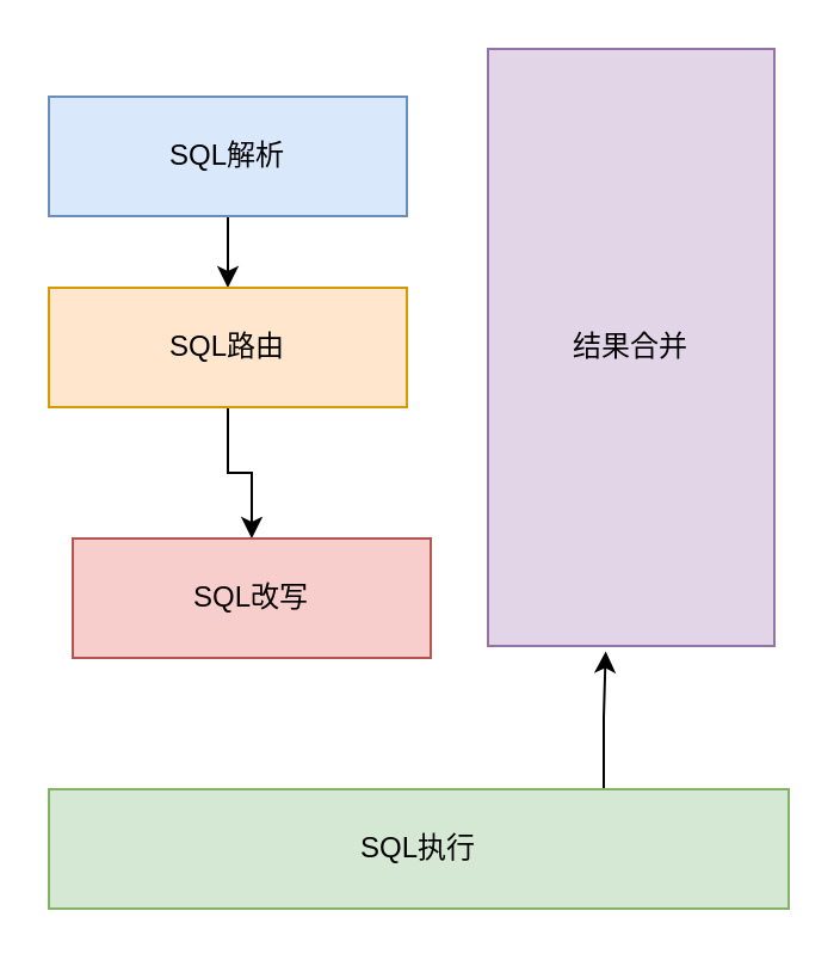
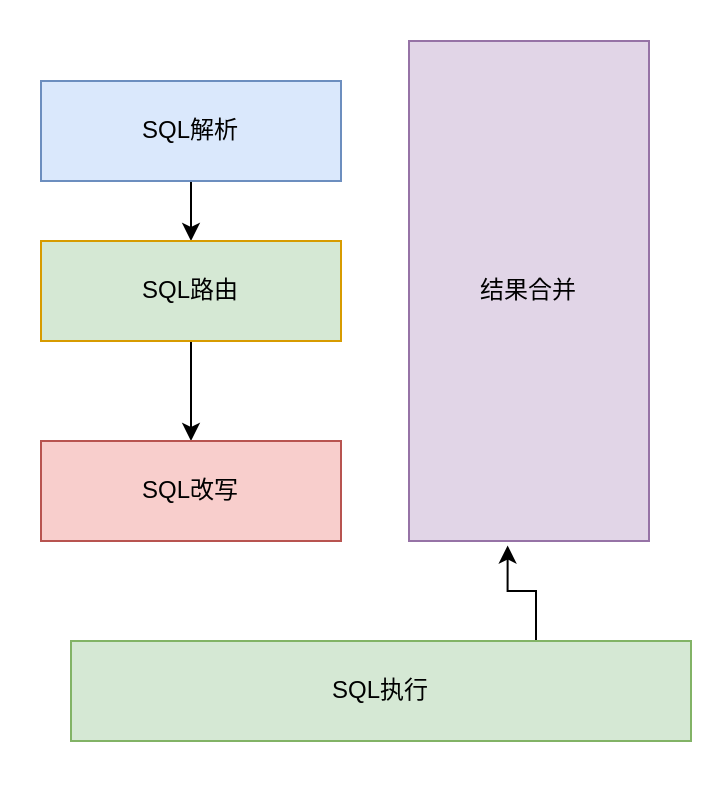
- <mxCell id="5" value="SQL路由" style="rounded=0;whiteSpace=wrap;html=1;fillColor=#ffe6cc;strokeColor=#d79b00;" vertex="1" parent="1"><mxGeometry x="20" y="120" width="150" height="50" as="geometry" /></mxCell>
+ <mxCell id="5" value="SQL路由" style="rounded=0;whiteSpace=wrap;html=1;fillColor=#d5e8d4;strokeColor=#d79b00;" vertex="1" parent="1"><mxGeometry x="20" y="120" width="150" height="50" as="geometry" /></mxCell>
- <mxCell id="6" value="SQL改写" style="rounded=0;whiteSpace=wrap;html=1;fillColor=#f8cecc;strokeColor=#b85450;" vertex="1" parent="1"><mxGeometry x="30" y="225" width="150" height="50" as="geometry" /></mxCell>
+ <mxCell id="6" value="SQL改写" style="rounded=0;whiteSpace=wrap;html=1;fillColor=#f8cecc;strokeColor=#b85450;" vertex="1" parent="1"><mxGeometry x="20" y="220" width="150" height="50" as="geometry" /></mxCell>
- <mxCell id="8" value="SQL执行" style="rounded=0;whiteSpace=wrap;html=1;fillColor=#d5e8d4;strokeColor=#82b366;" vertex="1" parent="1"><mxGeometry x="20" y="330" width="310" height="50" as="geometry" /></mxCell>
+ <mxCell id="8" value="SQL执行" style="rounded=0;whiteSpace=wrap;html=1;fillColor=#d5e8d4;strokeColor=#82b366;" vertex="1" parent="1"><mxGeometry x="35" y="320" width="310" height="50" as="geometry" /></mxCell>
